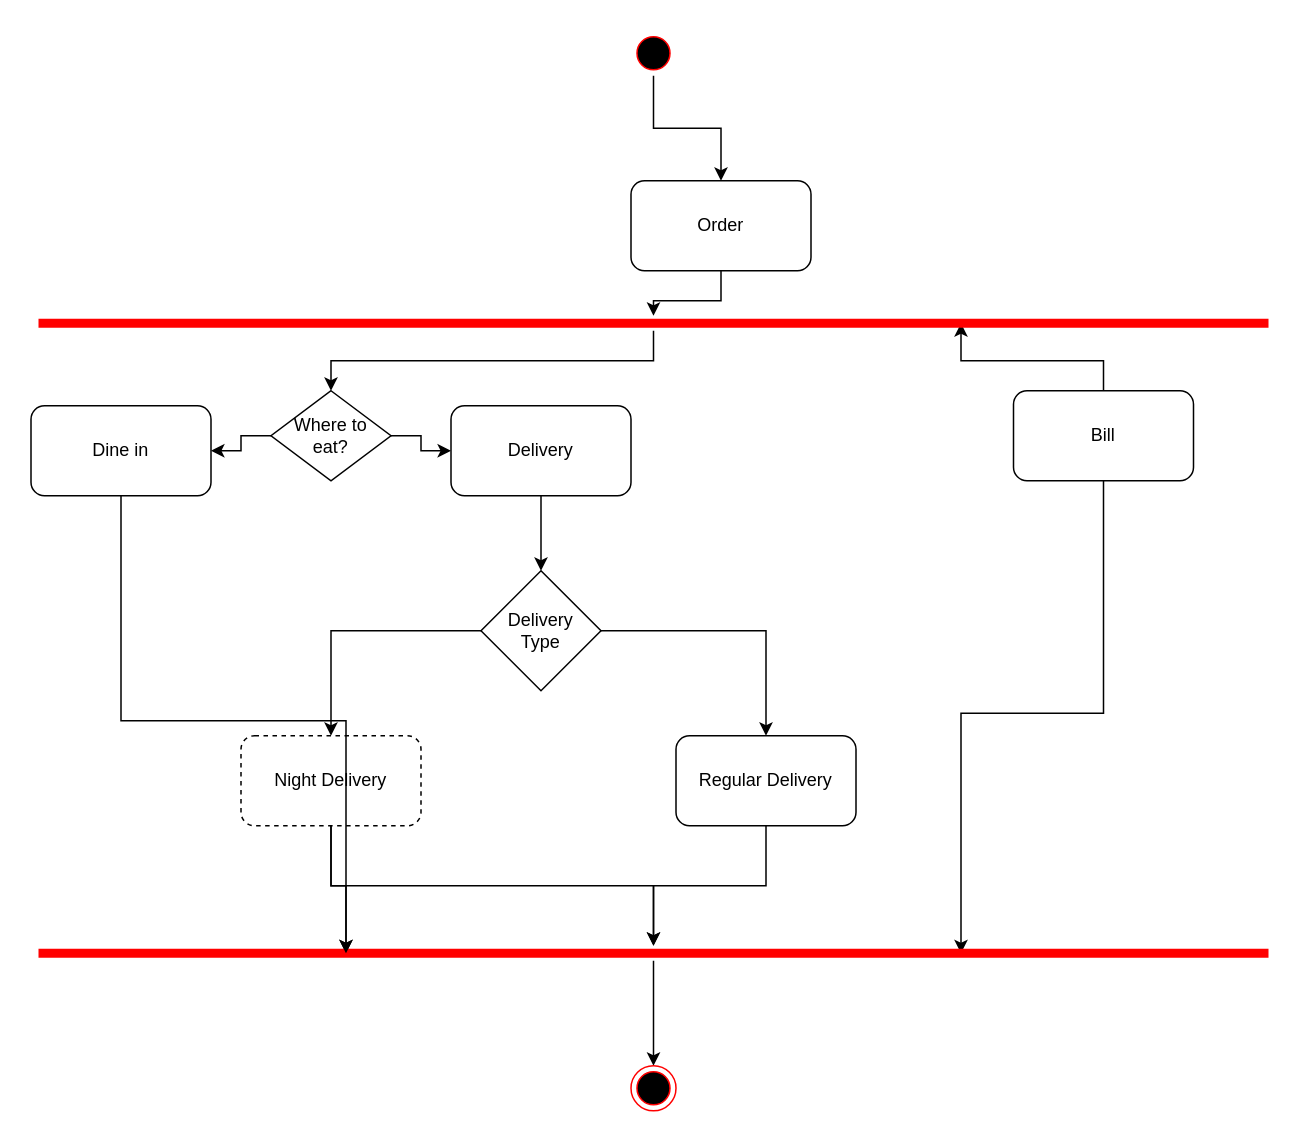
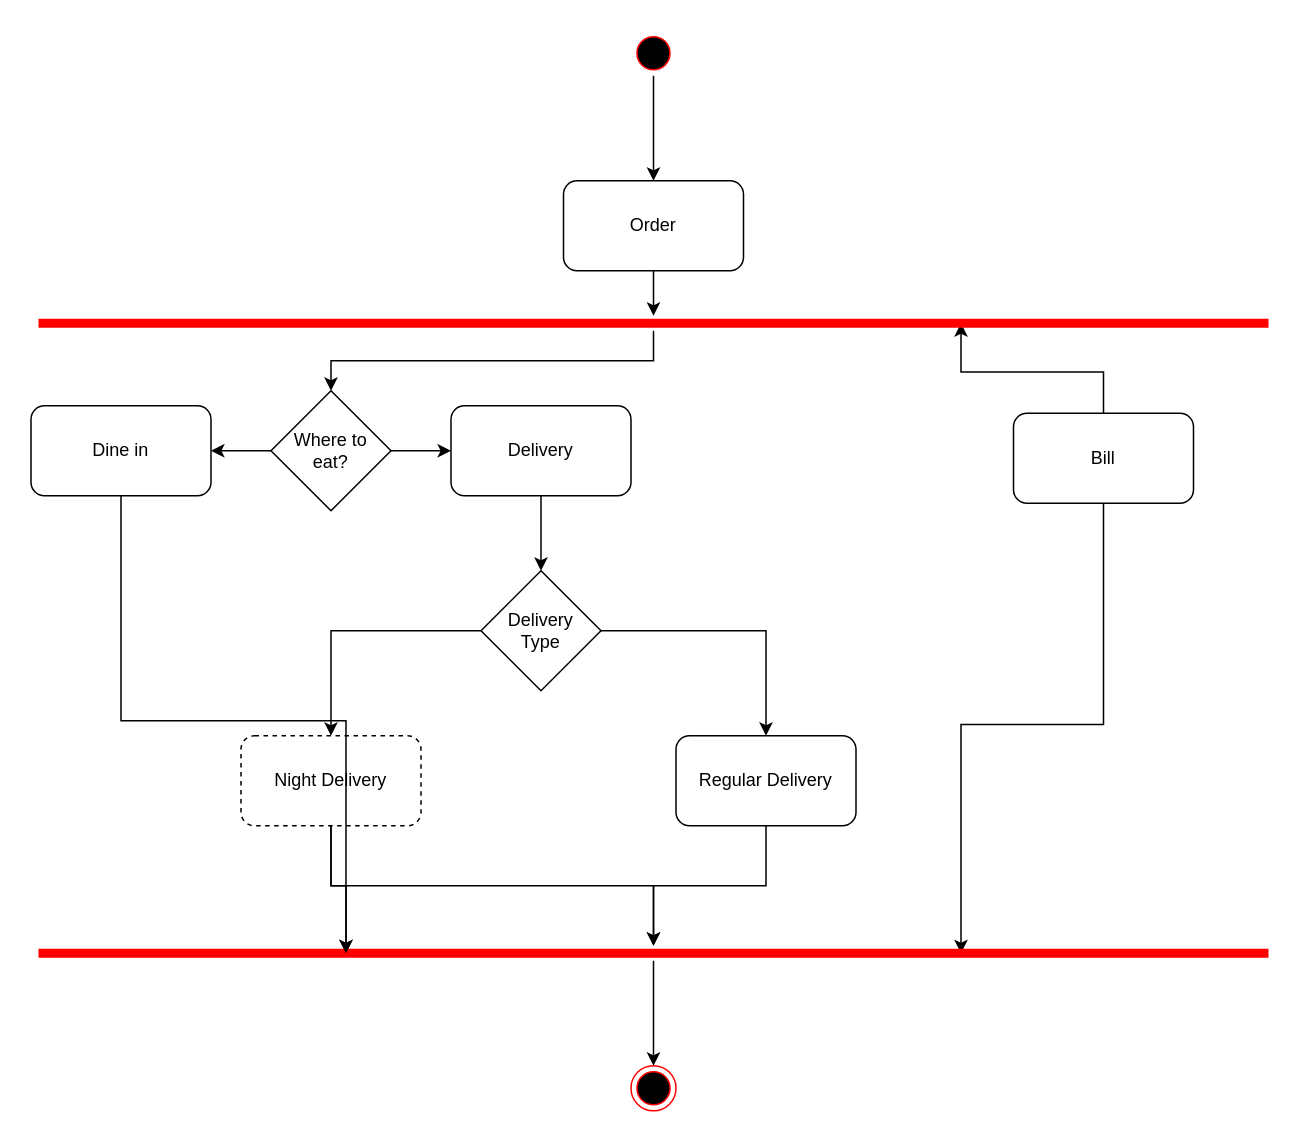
- <mxCell id="3" value="Order" style="rounded=1;whiteSpace=wrap;html=1;" vertex="1" parent="1"><mxGeometry x="420" y="120" width="120" height="60" as="geometry" /></mxCell>
+ <mxCell id="3" value="Order" style="rounded=1;whiteSpace=wrap;html=1;" vertex="1" parent="1"><mxGeometry x="375" y="120" width="120" height="60" as="geometry" /></mxCell>
- <mxCell id="9" value="Where to&lt;br&gt;eat?" style="rhombus;whiteSpace=wrap;html=1;" vertex="1" parent="1"><mxGeometry x="180" y="260" width="80" height="60" as="geometry" /></mxCell>
+ <mxCell id="9" value="Where to&lt;br&gt;eat?" style="rhombus;whiteSpace=wrap;html=1;" vertex="1" parent="1"><mxGeometry x="180" y="260" width="80" height="80" as="geometry" /></mxCell>
- <mxCell id="6" value="Bill" style="rounded=1;whiteSpace=wrap;html=1;" vertex="1" parent="1"><mxGeometry x="675" y="260" width="120" height="60" as="geometry" /></mxCell>
+ <mxCell id="6" value="Bill" style="rounded=1;whiteSpace=wrap;html=1;" vertex="1" parent="1"><mxGeometry x="675" y="275" width="120" height="60" as="geometry" /></mxCell>
